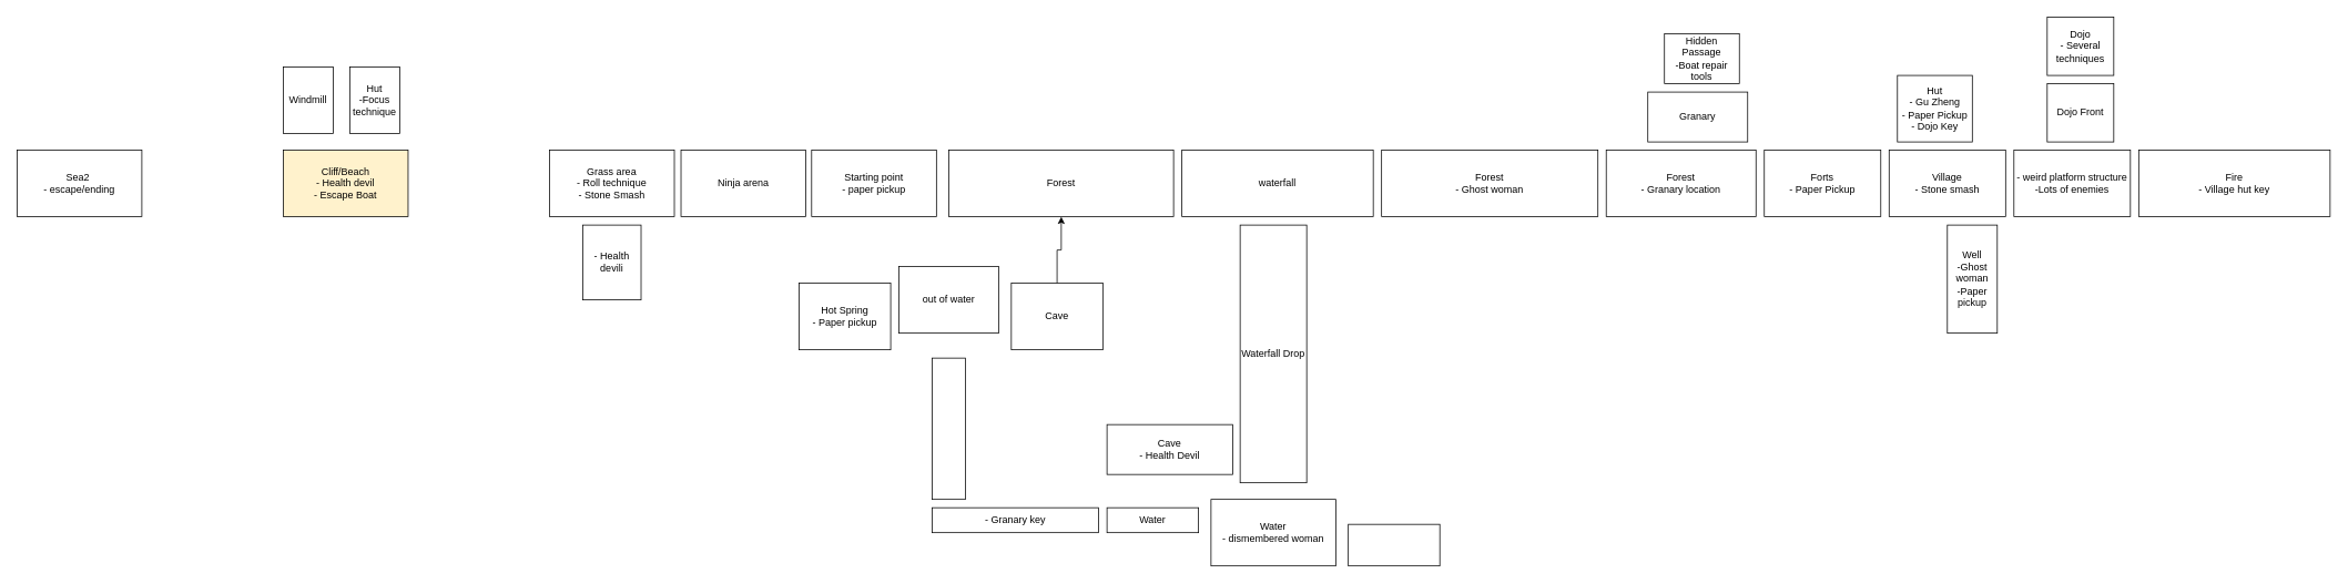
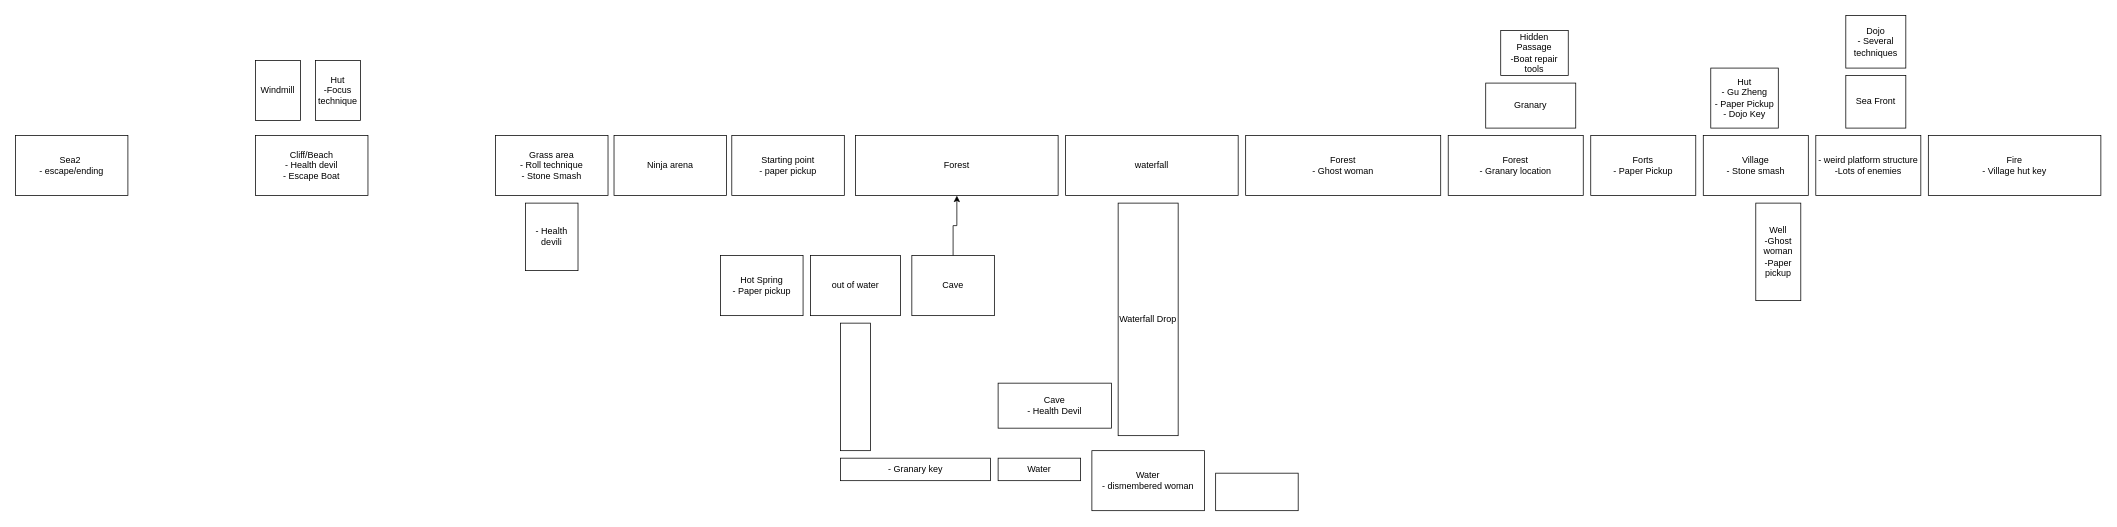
- <mxCell id="32" value="Dojo Front" style="rounded=0;whiteSpace=wrap;html=1;" parent="1" vertex="1"><mxGeometry x="2460" y="100" width="80" height="70" as="geometry" /></mxCell>
+ <mxCell id="32" value="Sea Front" style="rounded=0;whiteSpace=wrap;html=1;" parent="1" vertex="1"><mxGeometry x="2460" y="100" width="80" height="70" as="geometry" /></mxCell>
- <mxCell id="6" value="Cliff/Beach&lt;br&gt;- Health devil&lt;br&gt;- Escape Boat&lt;br&gt;" style="rounded=0;whiteSpace=wrap;html=1;fillColor=#fff2cc;" parent="1" vertex="1"><mxGeometry x="340" y="180" width="150" height="80" as="geometry" /></mxCell>
+ <mxCell id="6" value="Cliff/Beach&lt;br&gt;- Health devil&lt;br&gt;- Escape Boat&lt;br&gt;" style="rounded=0;whiteSpace=wrap;html=1;" parent="1" vertex="1"><mxGeometry x="340" y="180" width="150" height="80" as="geometry" /></mxCell>
- <mxCell id="21" value="out of water&lt;br&gt;" style="rounded=0;whiteSpace=wrap;html=1;" parent="1" vertex="1"><mxGeometry x="1080" y="320" width="120" height="80" as="geometry" /></mxCell>
+ <mxCell id="21" value="out of water&lt;br&gt;" style="rounded=0;whiteSpace=wrap;html=1;" parent="1" vertex="1"><mxGeometry x="1080" y="340" width="120" height="80" as="geometry" /></mxCell>
